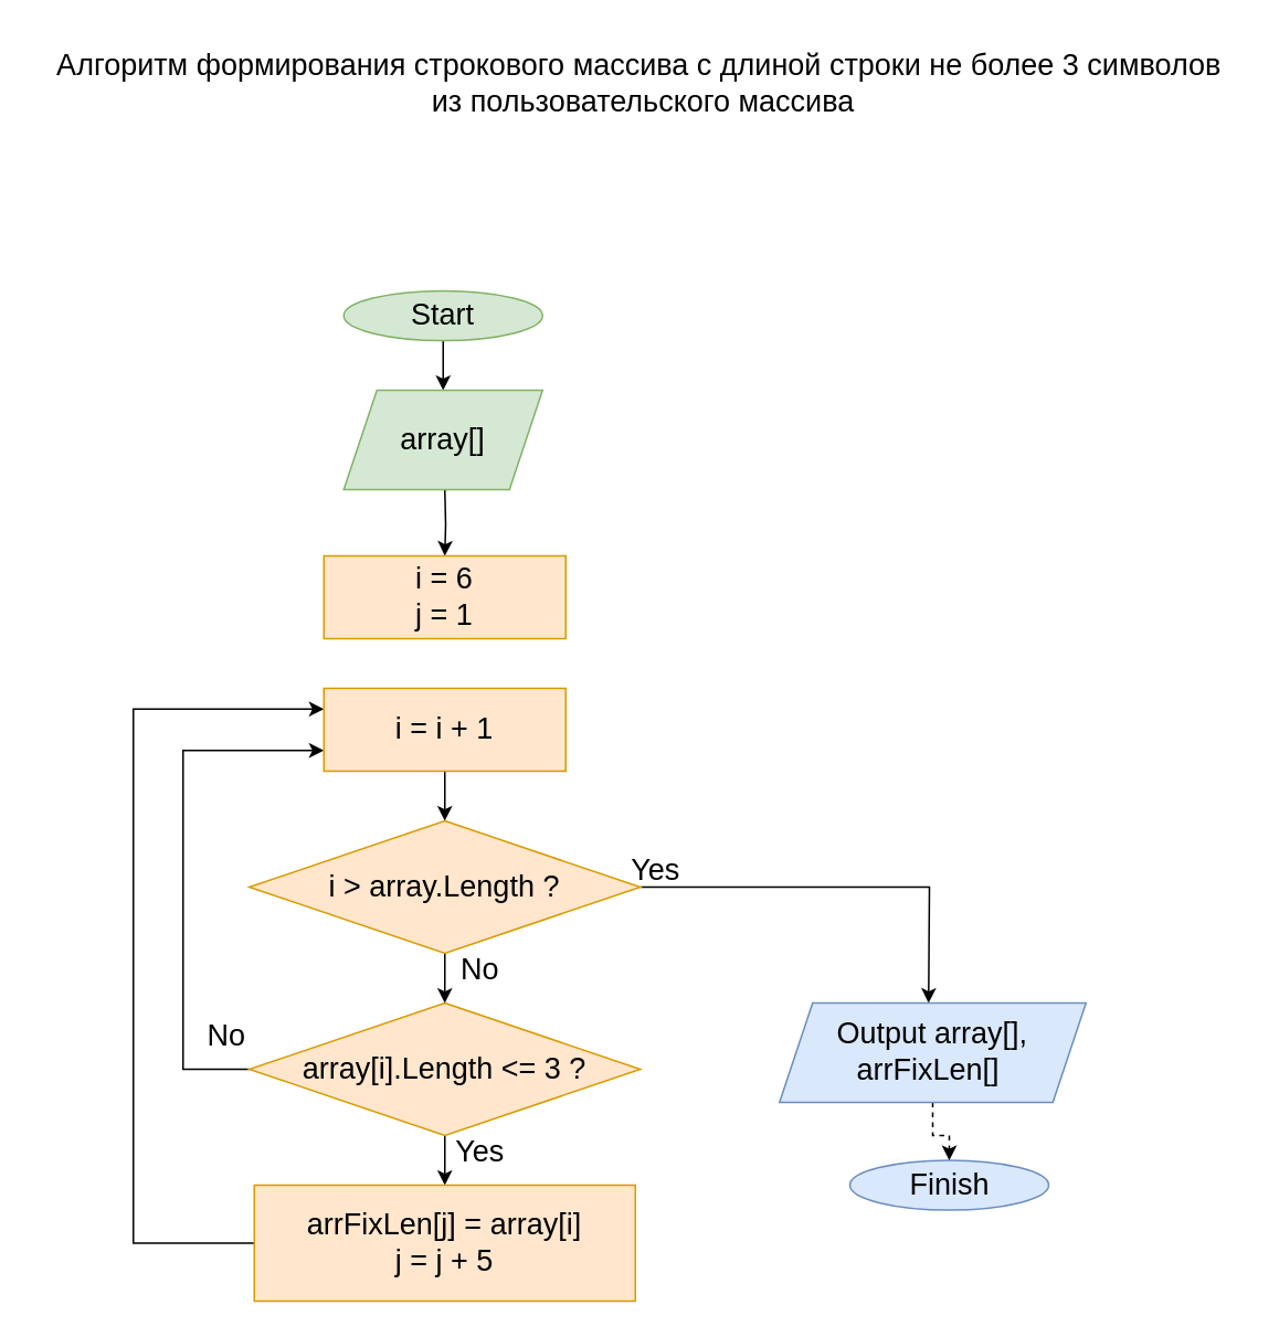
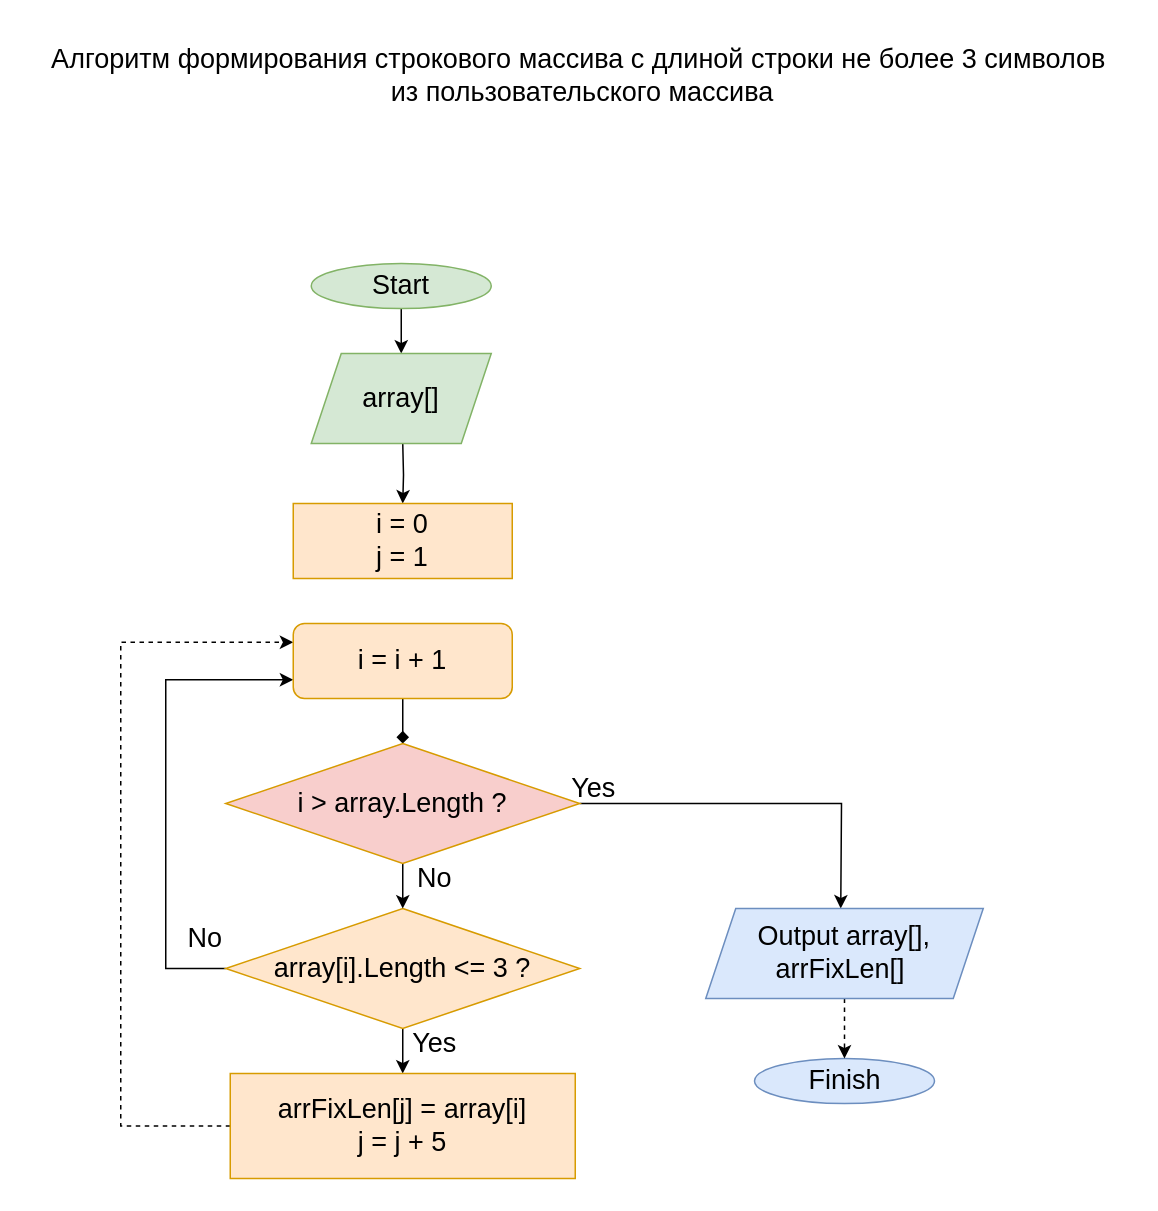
- <mxCell id="7" value="i = 6&lt;br&gt;j = 1" style="rounded=0;whiteSpace=wrap;html=1;fontSize=18;fillColor=#ffe6cc;strokeColor=#d79b00;" vertex="1" parent="1"><mxGeometry x="195" y="335" width="146" height="50" as="geometry" /></mxCell>
+ <mxCell id="7" value="i = 0&lt;br&gt;j = 1" style="rounded=0;whiteSpace=wrap;html=1;fontSize=18;fillColor=#ffe6cc;strokeColor=#d79b00;" vertex="1" parent="1"><mxGeometry x="195" y="335" width="146" height="50" as="geometry" /></mxCell>
- <mxCell id="16" value="i = i + 1" style="rounded=0;whiteSpace=wrap;html=1;fontSize=18;fillColor=#ffe6cc;strokeColor=#d79b00;" vertex="1" parent="1"><mxGeometry x="195" y="415" width="146" height="50" as="geometry" /></mxCell>
+ <mxCell id="16" value="i = i + 1" style="whiteSpace=wrap;html=1;fontSize=18;fillColor=#ffe6cc;strokeColor=#d79b00;rounded=1;" vertex="1" parent="1"><mxGeometry x="195" y="415" width="146" height="50" as="geometry" /></mxCell>
- <mxCell id="15" value="" style="edgeStyle=orthogonalEdgeStyle;rounded=0;orthogonalLoop=1;jettySize=auto;html=1;" edge="1" parent="1" source="16" target="19"><mxGeometry relative="1" as="geometry" /></mxCell>
+ <mxCell id="15" value="" style="edgeStyle=orthogonalEdgeStyle;rounded=0;orthogonalLoop=1;jettySize=auto;html=1;endArrow=diamond;" edge="1" parent="1" source="16" target="19"><mxGeometry relative="1" as="geometry" /></mxCell>
- <mxCell id="19" value="i &amp;gt; array.Length ?" style="rhombus;whiteSpace=wrap;html=1;fontSize=18;fillColor=#ffe6cc;strokeColor=#d79b00;" vertex="1" parent="1"><mxGeometry x="150" y="495" width="236" height="80" as="geometry" /></mxCell>
+ <mxCell id="19" value="i &amp;gt; array.Length ?" style="rhombus;whiteSpace=wrap;html=1;fontSize=18;fillColor=#f8cecc;strokeColor=#d79b00;" vertex="1" parent="1"><mxGeometry x="150" y="495" width="236" height="80" as="geometry" /></mxCell>
- <mxCell id="12" style="edgeStyle=orthogonalEdgeStyle;rounded=0;orthogonalLoop=1;jettySize=auto;html=1;exitX=0;exitY=0.5;exitDx=0;exitDy=0;entryX=0;entryY=0.25;entryDx=0;entryDy=0;" edge="1" parent="1" source="25" target="16"><mxGeometry relative="1" as="geometry"><mxPoint x="150" y="405" as="targetPoint" /><mxPoint x="153" y="750" as="sourcePoint" /><Array as="points"><mxPoint x="80" y="750" /><mxPoint x="80" y="428" /></Array></mxGeometry></mxCell>
+ <mxCell id="12" style="edgeStyle=orthogonalEdgeStyle;rounded=0;orthogonalLoop=1;jettySize=auto;html=1;exitX=0;exitY=0.5;exitDx=0;exitDy=0;entryX=0;entryY=0.25;entryDx=0;entryDy=0;dashed=1;" edge="1" parent="1" source="25" target="16"><mxGeometry relative="1" as="geometry"><mxPoint x="150" y="405" as="targetPoint" /><mxPoint x="153" y="750" as="sourcePoint" /><Array as="points"><mxPoint x="80" y="750" /><mxPoint x="80" y="428" /></Array></mxGeometry></mxCell>
- <mxCell id="5" value="Finish" style="ellipse;whiteSpace=wrap;html=1;fontSize=18;fillColor=#dae8fc;strokeColor=#6c8ebf;" parent="1" vertex="1"><mxGeometry x="512.5" y="700" width="120" height="30" as="geometry" /></mxCell>
+ <mxCell id="5" value="Finish" style="ellipse;whiteSpace=wrap;html=1;fontSize=18;fillColor=#dae8fc;strokeColor=#6c8ebf;" parent="1" vertex="1"><mxGeometry x="502.5" y="705" width="120" height="30" as="geometry" /></mxCell>
